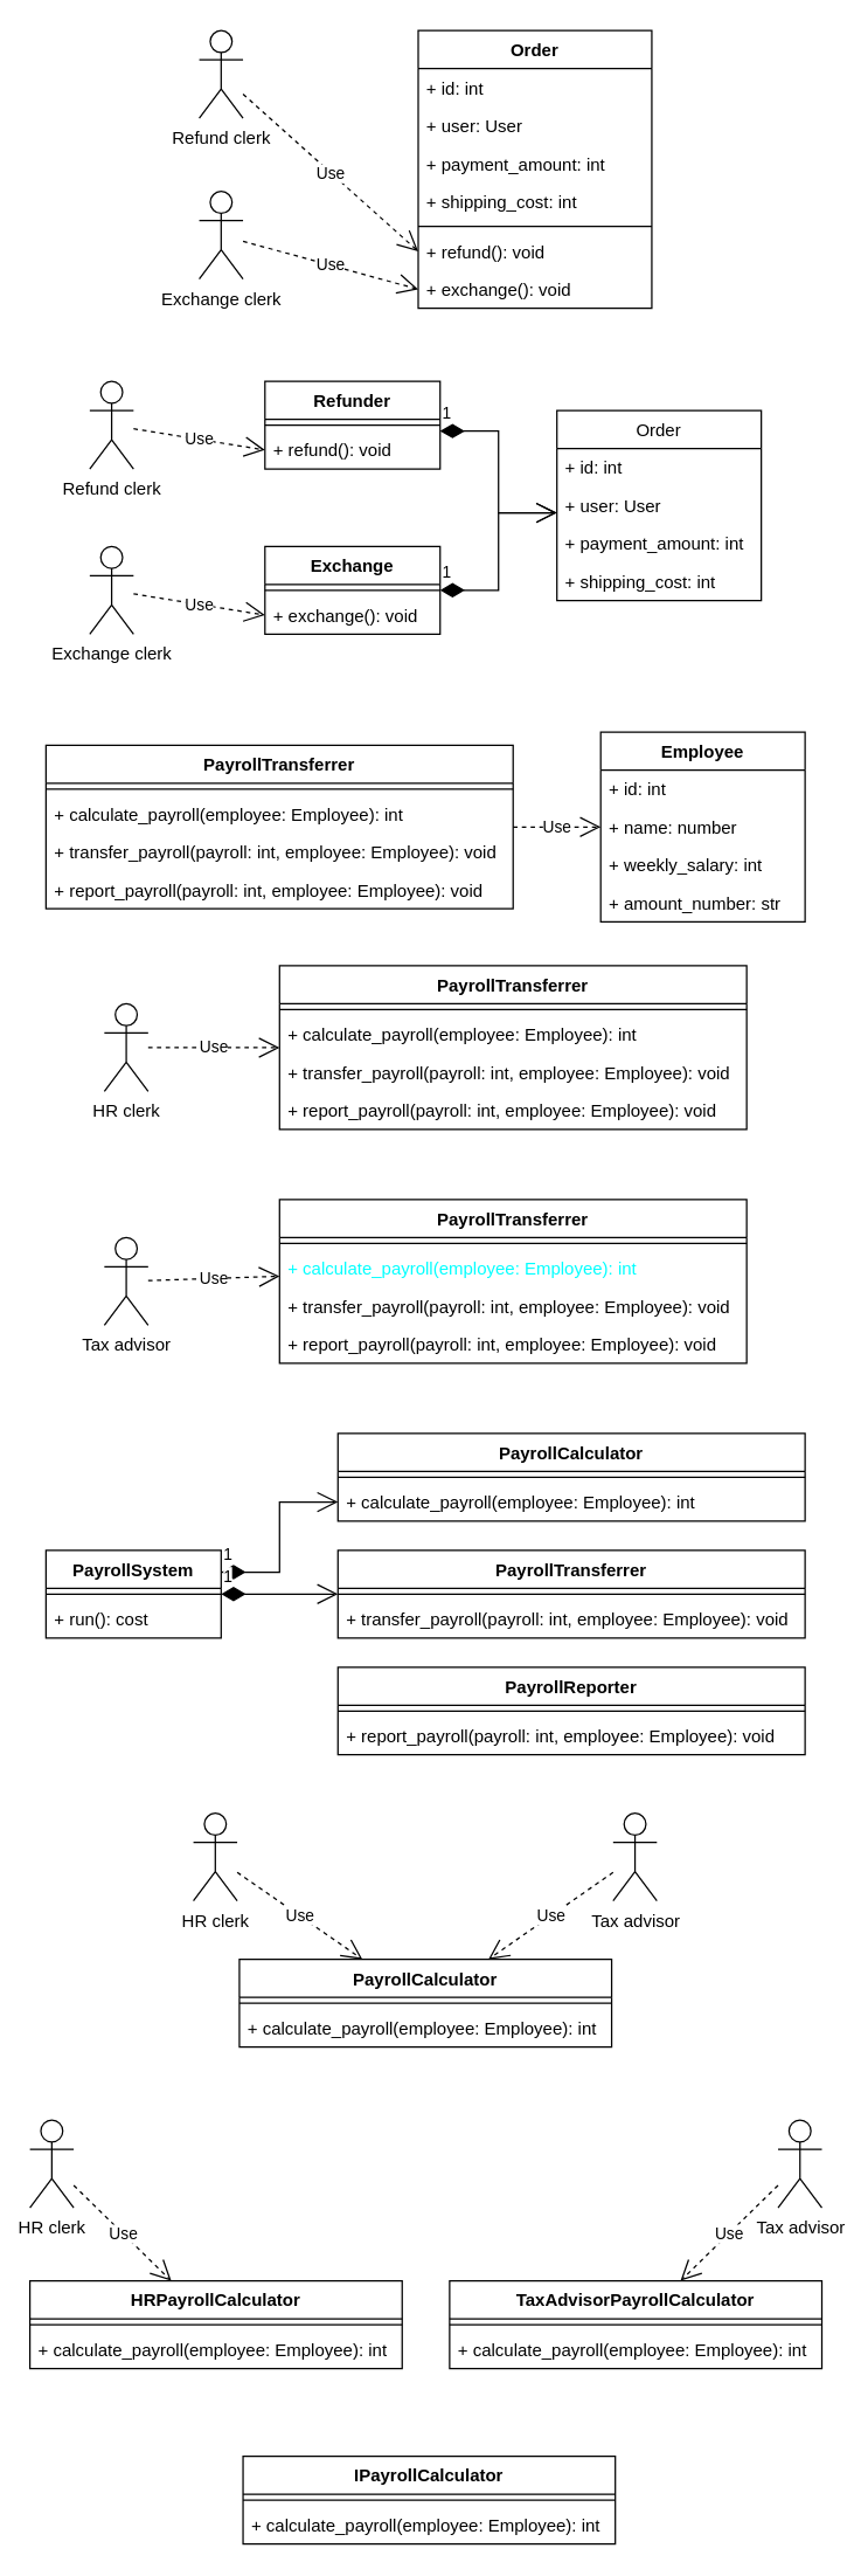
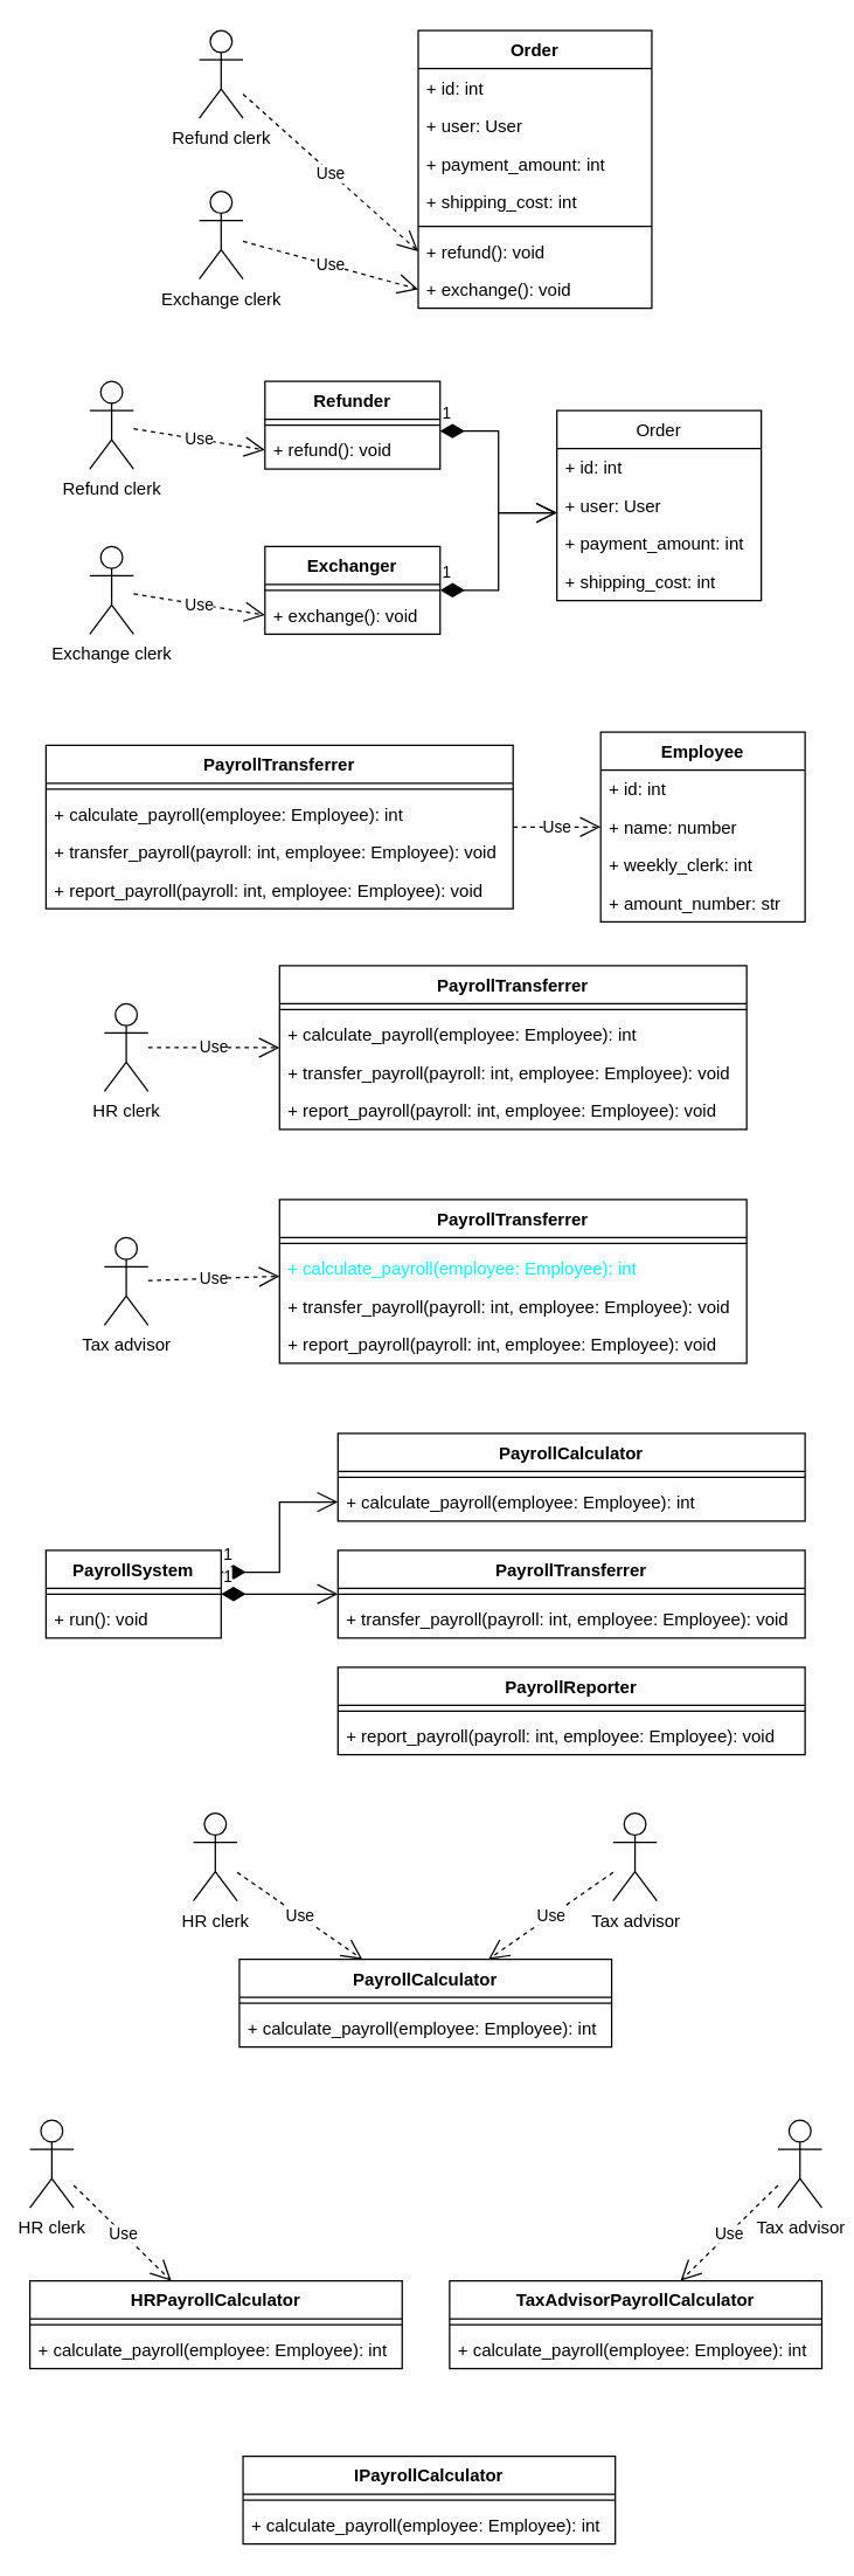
- <mxCell id="15" value="Exchange" style="swimlane;fontStyle=1;align=center;verticalAlign=top;childLayout=stackLayout;horizontal=1;startSize=26;horizontalStack=0;resizeParent=1;resizeParentMax=0;resizeLast=0;collapsible=1;marginBottom=0;" parent="1" vertex="1"><mxGeometry x="181" y="373" width="120" height="60" as="geometry" /></mxCell>
+ <mxCell id="15" value="Exchanger" style="swimlane;fontStyle=1;align=center;verticalAlign=top;childLayout=stackLayout;horizontal=1;startSize=26;horizontalStack=0;resizeParent=1;resizeParentMax=0;resizeLast=0;collapsible=1;marginBottom=0;" parent="1" vertex="1"><mxGeometry x="181" y="373" width="120" height="60" as="geometry" /></mxCell>
- <mxCell id="53" value="+ weekly_salary: int" style="text;strokeColor=none;fillColor=none;align=left;verticalAlign=top;spacingLeft=4;spacingRight=4;overflow=hidden;rotatable=0;points=[[0,0.5],[1,0.5]];portConstraint=eastwest;" parent="50" vertex="1"><mxGeometry y="78" width="140" height="26" as="geometry" /></mxCell>
+ <mxCell id="53" value="+ weekly_clerk: int" style="text;strokeColor=none;fillColor=none;align=left;verticalAlign=top;spacingLeft=4;spacingRight=4;overflow=hidden;rotatable=0;points=[[0,0.5],[1,0.5]];portConstraint=eastwest;" parent="50" vertex="1"><mxGeometry y="78" width="140" height="26" as="geometry" /></mxCell>
- <mxCell id="42" value="+ run(): cost" style="text;strokeColor=none;fillColor=none;align=left;verticalAlign=top;spacingLeft=4;spacingRight=4;overflow=hidden;rotatable=0;points=[[0,0.5],[1,0.5]];portConstraint=eastwest;" parent="40" vertex="1"><mxGeometry y="34" width="120" height="26" as="geometry" /></mxCell>
+ <mxCell id="42" value="+ run(): void" style="text;strokeColor=none;fillColor=none;align=left;verticalAlign=top;spacingLeft=4;spacingRight=4;overflow=hidden;rotatable=0;points=[[0,0.5],[1,0.5]];portConstraint=eastwest;" parent="40" vertex="1"><mxGeometry y="34" width="120" height="26" as="geometry" /></mxCell>
